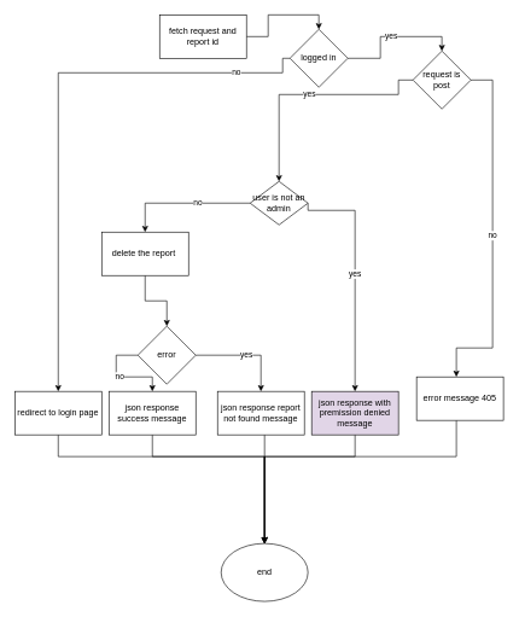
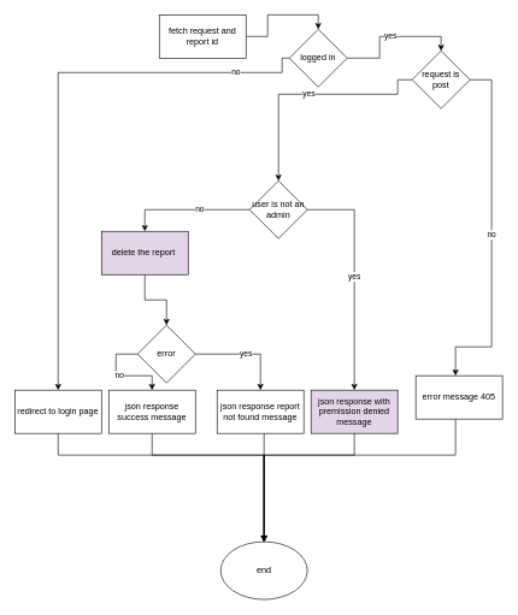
- <mxCell id="12" value="user is not an admin" style="rhombus;whiteSpace=wrap;html=1;" parent="1" vertex="1"><mxGeometry x="345" y="250" width="80" height="60" as="geometry" /></mxCell>
+ <mxCell id="12" value="user is not an admin" style="rhombus;whiteSpace=wrap;html=1;" parent="1" vertex="1"><mxGeometry x="345" y="250" width="80" height="80" as="geometry" /></mxCell>
- <mxCell id="16" value="delete the report&amp;nbsp;" style="rounded=0;whiteSpace=wrap;html=1;" parent="1" vertex="1"><mxGeometry x="140" y="320" width="120" height="60" as="geometry" /></mxCell>
+ <mxCell id="16" value="delete the report&amp;nbsp;" style="rounded=0;whiteSpace=wrap;html=1;fillColor=#e1d5e7;" parent="1" vertex="1"><mxGeometry x="140" y="320" width="120" height="60" as="geometry" /></mxCell>
